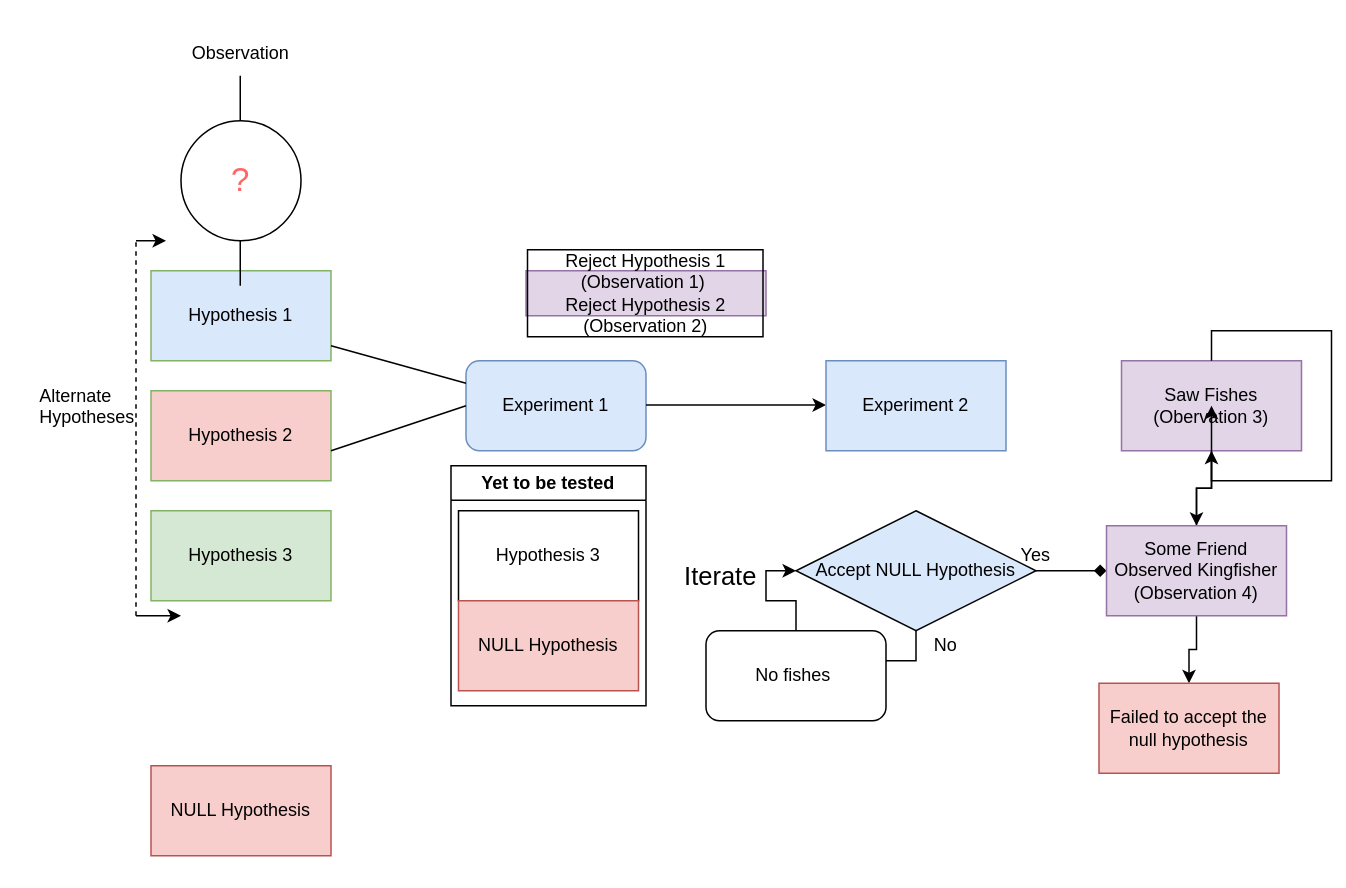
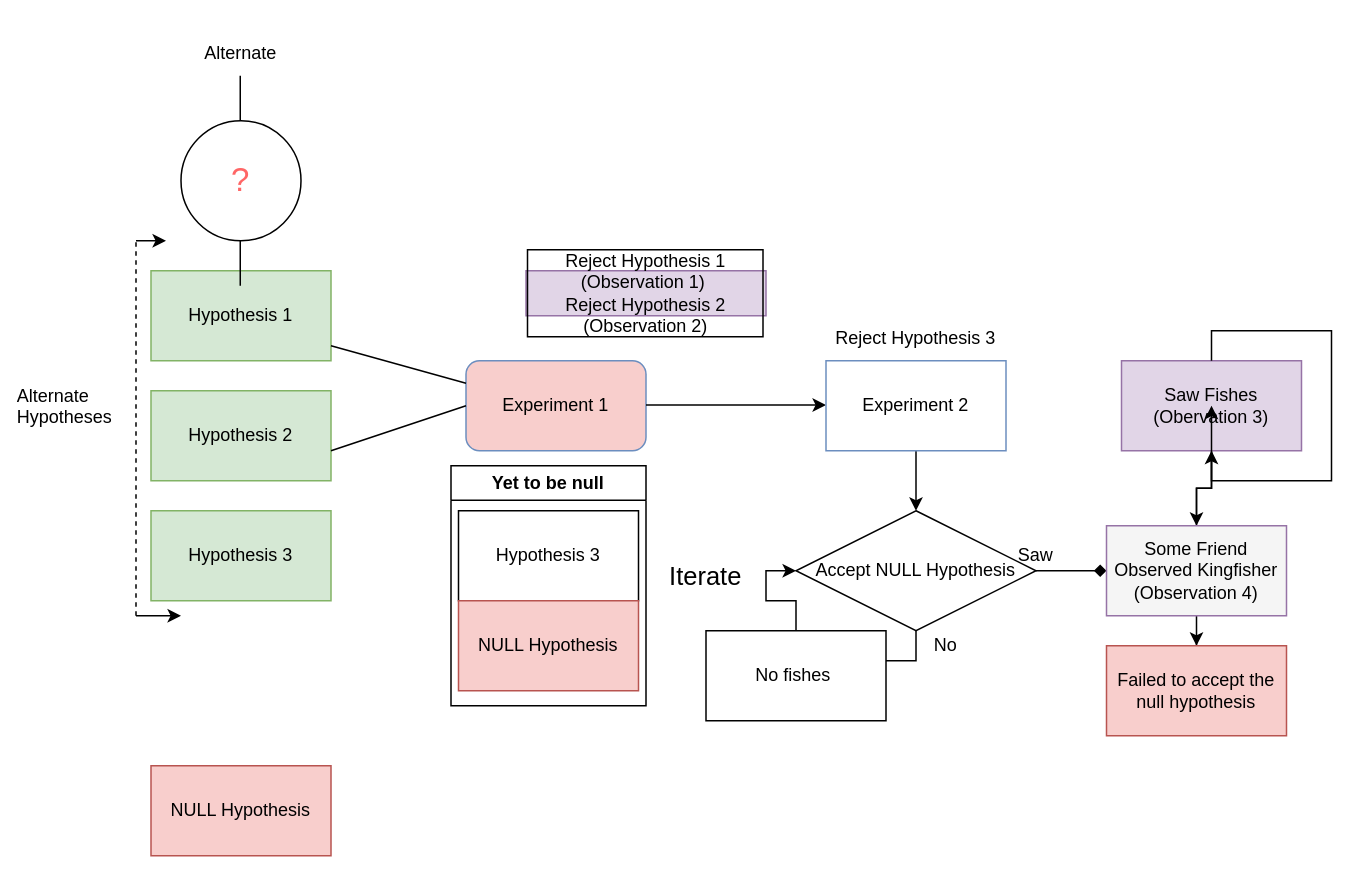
- <mxCell id="2" value="Observation" style="text;html=1;align=center;verticalAlign=middle;whiteSpace=wrap;rounded=0;" parent="1" vertex="1"><mxGeometry x="130" width="60" height="30" as="geometry" y="20" /></mxCell>
+ <mxCell id="2" value="Alternate" style="text;html=1;align=center;verticalAlign=middle;whiteSpace=wrap;rounded=0;" parent="1" vertex="1"><mxGeometry x="130" width="60" height="30" as="geometry" y="20" /></mxCell>
- <mxCell id="4" value="Hypothesis 1" style="rounded=0;whiteSpace=wrap;html=1;fillColor=#dae8fc;strokeColor=#82b366;" parent="1" vertex="1"><mxGeometry x="100" y="180" width="120" height="60" as="geometry" /></mxCell>
+ <mxCell id="4" value="Hypothesis 1" style="rounded=0;whiteSpace=wrap;html=1;fillColor=#d5e8d4;strokeColor=#82b366;" parent="1" vertex="1"><mxGeometry x="100" y="180" width="120" height="60" as="geometry" /></mxCell>
+ <mxCell id="24" value="Reject Hypothesis 3" style="text;html=1;align=center;verticalAlign=middle;whiteSpace=wrap;rounded=0;" parent="1" vertex="1"><mxGeometry x="530" y="210" width="160" height="30" as="geometry" /></mxCell>
- <mxCell id="13" value="Alternate&lt;div&gt;Hypotheses&lt;/div&gt;" style="text;strokeColor=none;fillColor=none;align=left;verticalAlign=top;spacingLeft=4;spacingRight=4;overflow=hidden;rotatable=0;points=[[0,0.5],[1,0.5]];portConstraint=eastwest;whiteSpace=wrap;html=1;" parent="1" vertex="1"><mxGeometry x="20" y="250" width="80" height="40" as="geometry" /></mxCell>
+ <mxCell id="13" value="Alternate&lt;div&gt;Hypotheses&lt;/div&gt;" style="text;strokeColor=none;fillColor=none;align=left;verticalAlign=top;spacingLeft=4;spacingRight=4;overflow=hidden;rotatable=0;points=[[0,0.5],[1,0.5]];portConstraint=eastwest;whiteSpace=wrap;html=1;" parent="1" vertex="1"><mxGeometry x="5" y="250" width="80" height="40" as="geometry" /></mxCell>
- <mxCell id="14" value="Experiment 1" style="rounded=1;whiteSpace=wrap;html=1;fillColor=#dae8fc;strokeColor=#6c8ebf;" parent="1" vertex="1"><mxGeometry x="310" y="240" width="120" height="60" as="geometry" /></mxCell>
+ <mxCell id="14" value="Experiment 1" style="rounded=1;whiteSpace=wrap;html=1;fillColor=#f8cecc;strokeColor=#6c8ebf;" parent="1" vertex="1"><mxGeometry x="310" y="240" width="120" height="60" as="geometry" /></mxCell>
- <mxCell id="20" value="Experiment 2" style="rounded=0;whiteSpace=wrap;html=1;fillColor=#dae8fc;strokeColor=#6c8ebf;" parent="1" vertex="1"><mxGeometry x="550" y="240" width="120" height="60" as="geometry" /></mxCell>
+ <mxCell id="20" value="Experiment 2" style="rounded=0;whiteSpace=wrap;html=1;fillColor=#ffffff;strokeColor=#6c8ebf;" parent="1" vertex="1"><mxGeometry x="550" y="240" width="120" height="60" as="geometry" /></mxCell>
- <mxCell id="5" value="Hypothesis 2" style="rounded=0;whiteSpace=wrap;html=1;fillColor=#f8cecc;strokeColor=#82b366;" parent="1" vertex="1"><mxGeometry x="100" y="260" width="120" height="60" as="geometry" /></mxCell>
+ <mxCell id="5" value="Hypothesis 2" style="rounded=0;whiteSpace=wrap;html=1;fillColor=#d5e8d4;strokeColor=#82b366;" parent="1" vertex="1"><mxGeometry x="100" y="260" width="120" height="60" as="geometry" /></mxCell>
+ <mxCell id="19" value="" style="edgeStyle=orthogonalEdgeStyle;rounded=0;orthogonalLoop=1;jettySize=auto;html=1;" parent="1" source="20" target="27" edge="1"><mxGeometry relative="1" as="geometry" /></mxCell>
- <mxCell id="21" value="Yet to be tested" style="swimlane;whiteSpace=wrap;html=1;" parent="1" vertex="1"><mxGeometry x="300" y="310" width="130" height="160" as="geometry" /></mxCell>
+ <mxCell id="21" value="Yet to be null" style="swimlane;whiteSpace=wrap;html=1;" parent="1" vertex="1"><mxGeometry x="300" y="310" width="130" height="160" as="geometry" /></mxCell>
- <mxCell id="30" value="Yes" style="text;html=1;align=center;verticalAlign=middle;whiteSpace=wrap;rounded=0;" parent="1" vertex="1"><mxGeometry x="660" y="355" width="60" height="30" as="geometry" /></mxCell>
+ <mxCell id="30" value="Saw" style="text;html=1;align=center;verticalAlign=middle;whiteSpace=wrap;rounded=0;" parent="1" vertex="1"><mxGeometry x="660" y="355" width="60" height="30" as="geometry" /></mxCell>
- <mxCell id="27" value="Accept NULL Hypothesis" style="rhombus;whiteSpace=wrap;html=1;fillColor=#dae8fc;" parent="1" vertex="1"><mxGeometry x="530" y="340" width="160" height="80" as="geometry" /></mxCell>
+ <mxCell id="27" value="Accept NULL Hypothesis" style="rhombus;whiteSpace=wrap;html=1;" parent="1" vertex="1"><mxGeometry x="530" y="340" width="160" height="80" as="geometry" /></mxCell>
- <mxCell id="39" value="&lt;div&gt;Some Friend&lt;/div&gt;Observed Kingfisher&lt;div&gt;(Observation 4)&lt;/div&gt;" style="whiteSpace=wrap;html=1;fillColor=#e1d5e7;strokeColor=#9673a6;" vertex="1" parent="1"><mxGeometry x="737" y="350" width="120" height="60" as="geometry" /></mxCell>
+ <mxCell id="39" value="&lt;div&gt;Some Friend&lt;/div&gt;Observed Kingfisher&lt;div&gt;(Observation 4)&lt;/div&gt;" style="whiteSpace=wrap;html=1;fillColor=#f5f5f5;strokeColor=#9673a6;" vertex="1" parent="1"><mxGeometry x="737" y="350" width="120" height="60" as="geometry" /></mxCell>
- <mxCell id="34" value="&lt;font style=&quot;font-size: 17px;&quot;&gt;Iterate&lt;/font&gt;" style="text;html=1;align=center;verticalAlign=middle;whiteSpace=wrap;rounded=0;" parent="1" vertex="1"><mxGeometry x="450" y="370" width="60" height="30" as="geometry" /></mxCell>
+ <mxCell id="34" value="&lt;font style=&quot;font-size: 17px;&quot;&gt;Iterate&lt;/font&gt;" style="text;html=1;align=center;verticalAlign=middle;whiteSpace=wrap;rounded=0;" parent="1" vertex="1"><mxGeometry x="440" y="370" width="60" height="30" as="geometry" /></mxCell>
- <mxCell id="32" value="No fishes&amp;nbsp;" style="whiteSpace=wrap;html=1;rounded=1;" parent="1" vertex="1"><mxGeometry x="470" y="420" width="120" height="60" as="geometry" /></mxCell>
+ <mxCell id="32" value="No fishes&amp;nbsp;" style="rounded=0;whiteSpace=wrap;html=1;" parent="1" vertex="1"><mxGeometry x="470" y="420" width="120" height="60" as="geometry" /></mxCell>
- <mxCell id="37" value="Failed to accept the&lt;div&gt;null hypothesis&lt;/div&gt;" style="whiteSpace=wrap;html=1;fillColor=#f8cecc;strokeColor=#b85450;" vertex="1" parent="1"><mxGeometry x="732" y="455" width="120" height="60" as="geometry" /></mxCell>
+ <mxCell id="37" value="Failed to accept the&lt;div&gt;null hypothesis&lt;/div&gt;" style="whiteSpace=wrap;html=1;fillColor=#f8cecc;strokeColor=#b85450;" vertex="1" parent="1"><mxGeometry x="737" y="430" width="120" height="60" as="geometry" /></mxCell>
